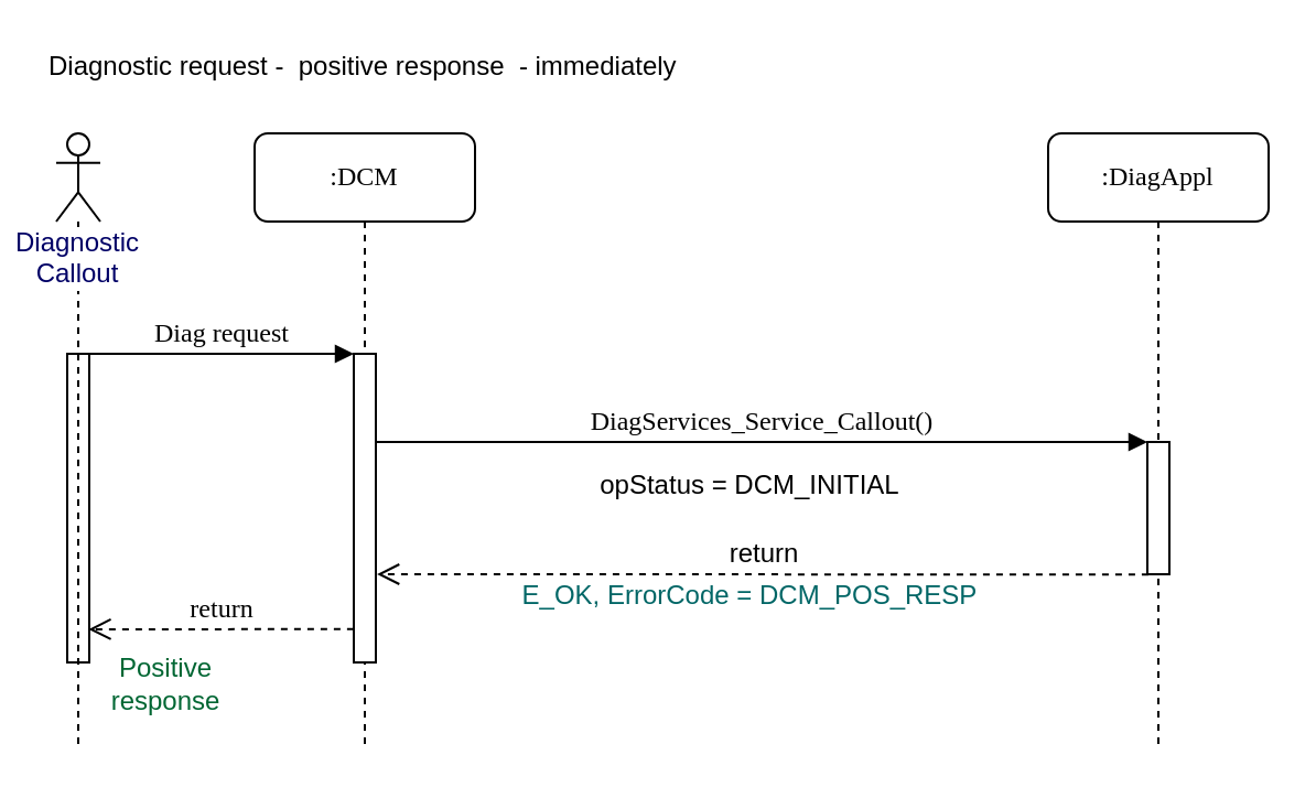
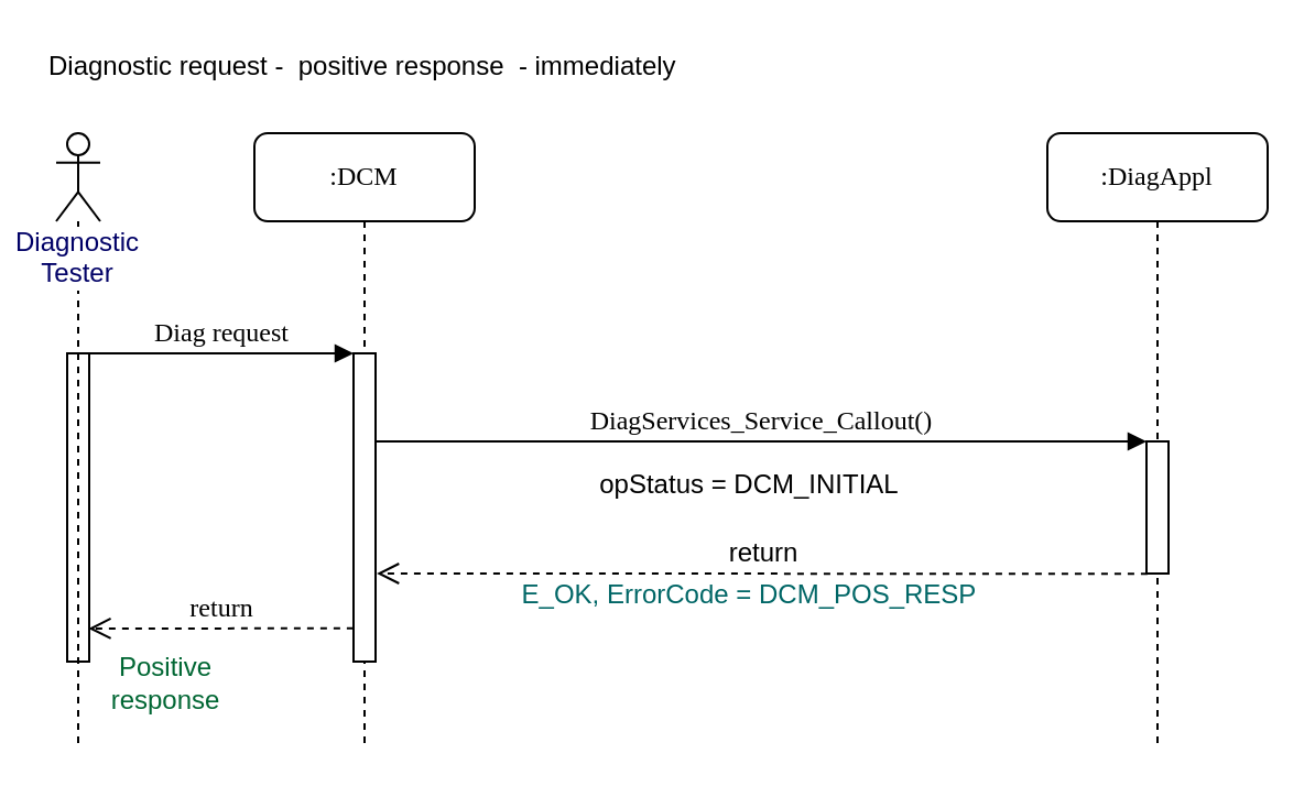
- <mxCell id="14" value="Diagnostic Callout" style="shape=umlLifeline;participant=umlActor;perimeter=lifelinePerimeter;whiteSpace=wrap;html=1;container=1;collapsible=0;recursiveResize=0;verticalAlign=top;spacingTop=36;labelBackgroundColor=#ffffff;outlineConnect=0;fontColor=#000066;" parent="1" vertex="1"><mxGeometry x="25" y="60" width="20" height="280" as="geometry" /></mxCell>
+ <mxCell id="14" value="Diagnostic Tester" style="shape=umlLifeline;participant=umlActor;perimeter=lifelinePerimeter;whiteSpace=wrap;html=1;container=1;collapsible=0;recursiveResize=0;verticalAlign=top;spacingTop=36;labelBackgroundColor=#ffffff;outlineConnect=0;fontColor=#000066;" parent="1" vertex="1"><mxGeometry x="25" y="60" width="20" height="280" as="geometry" /></mxCell>
